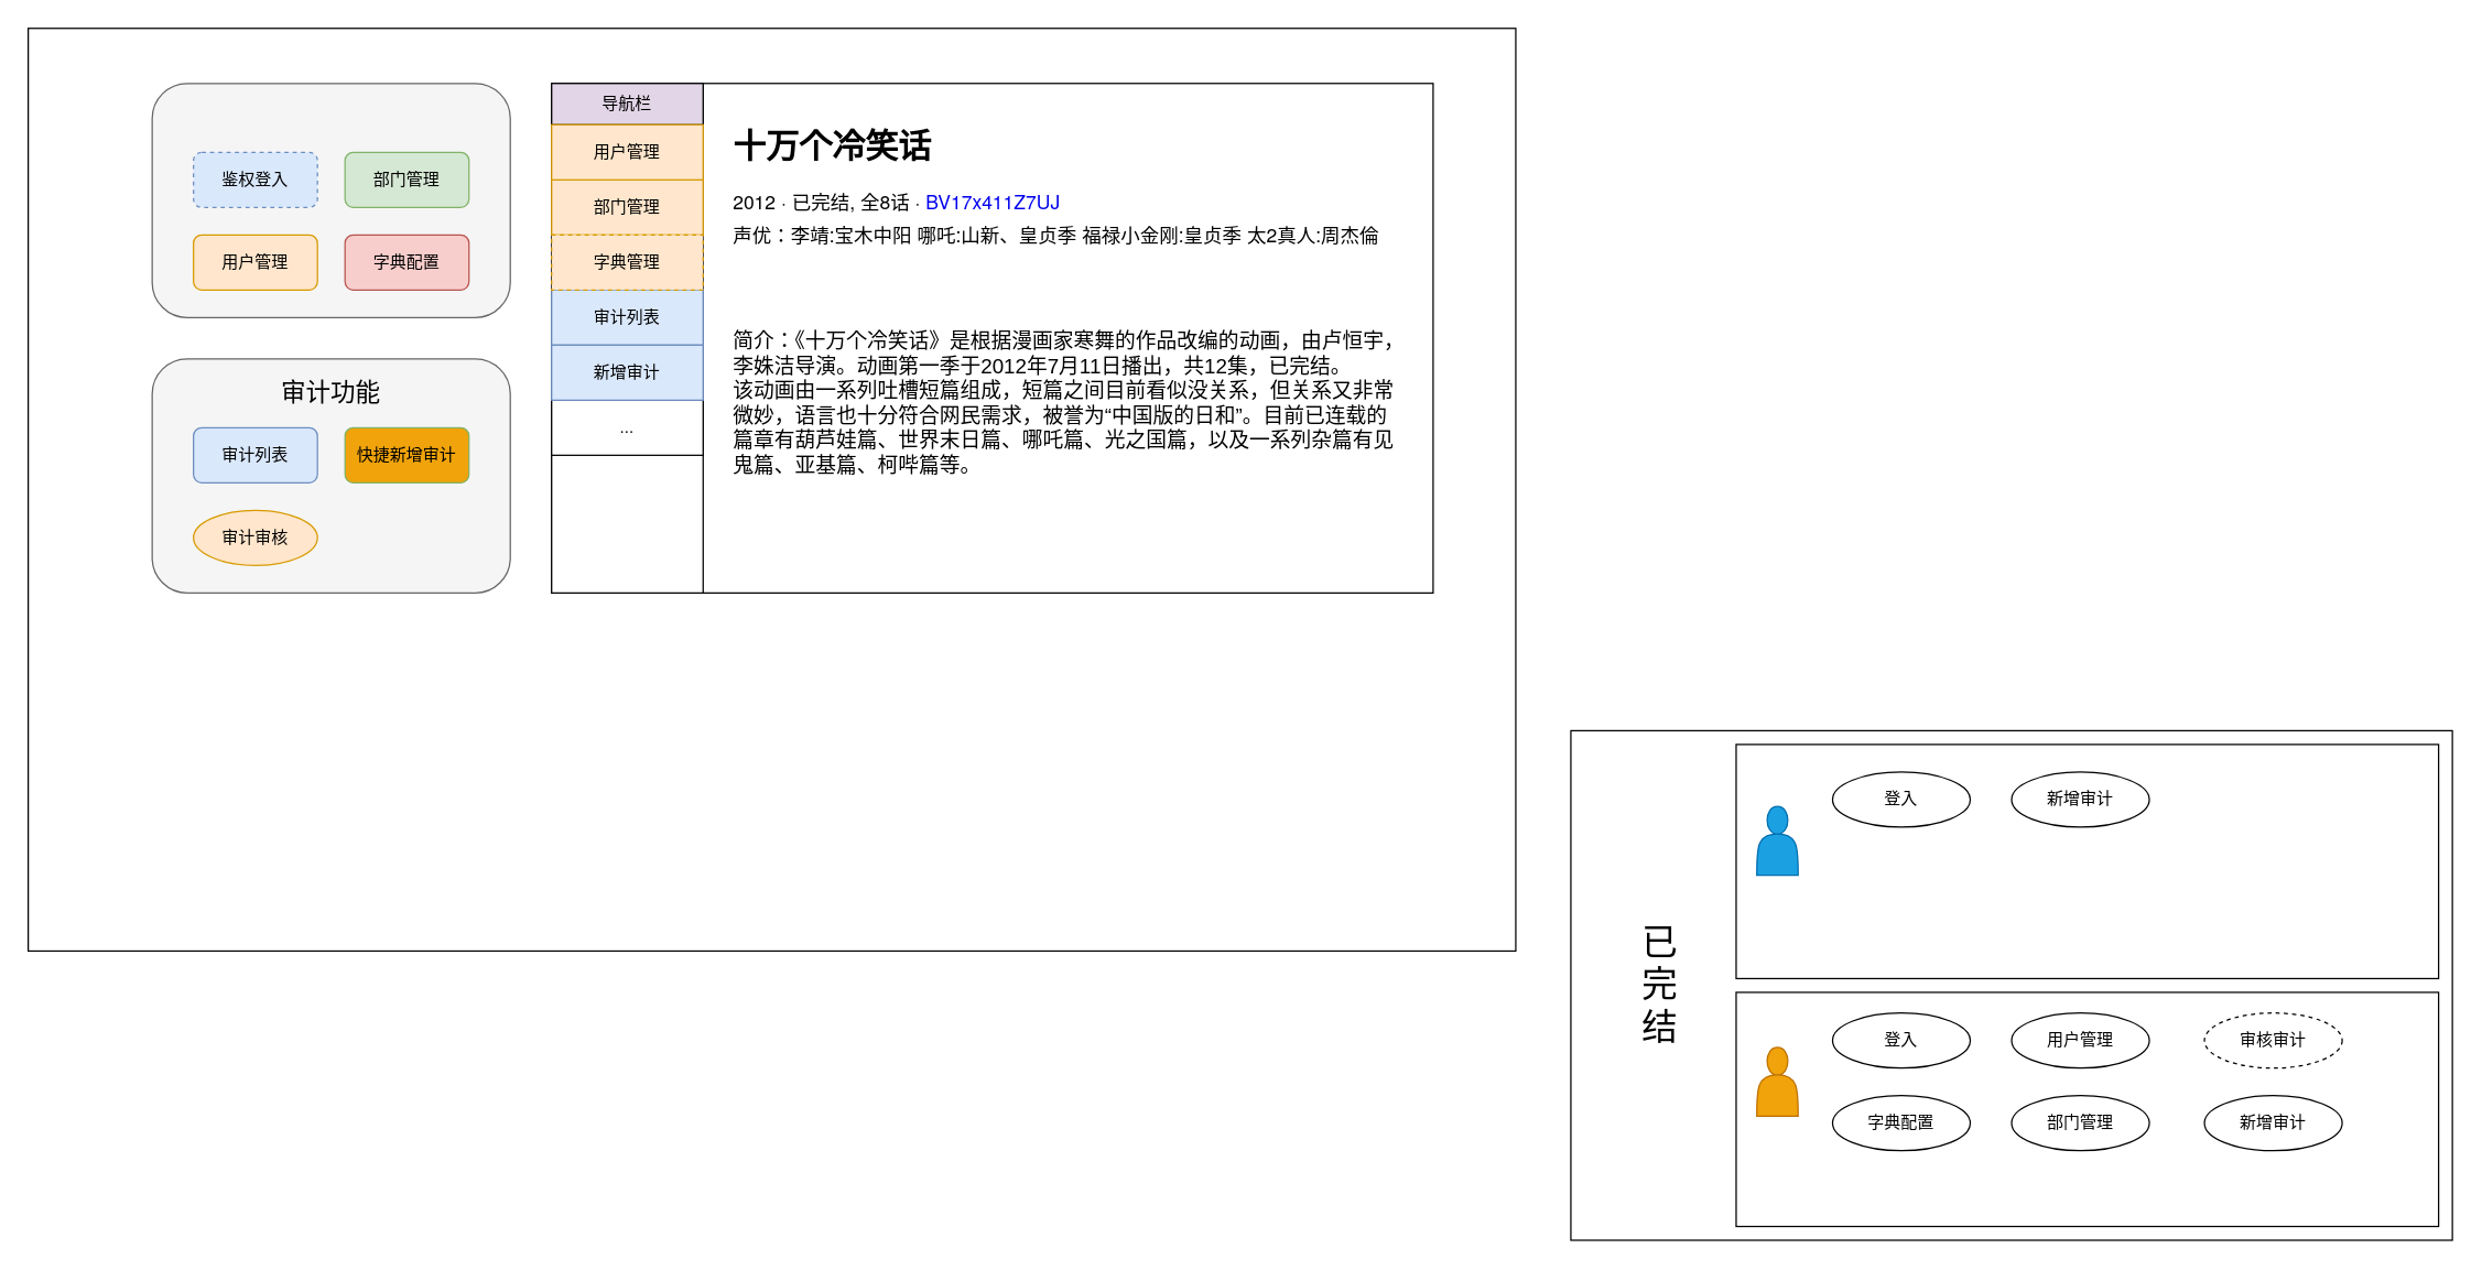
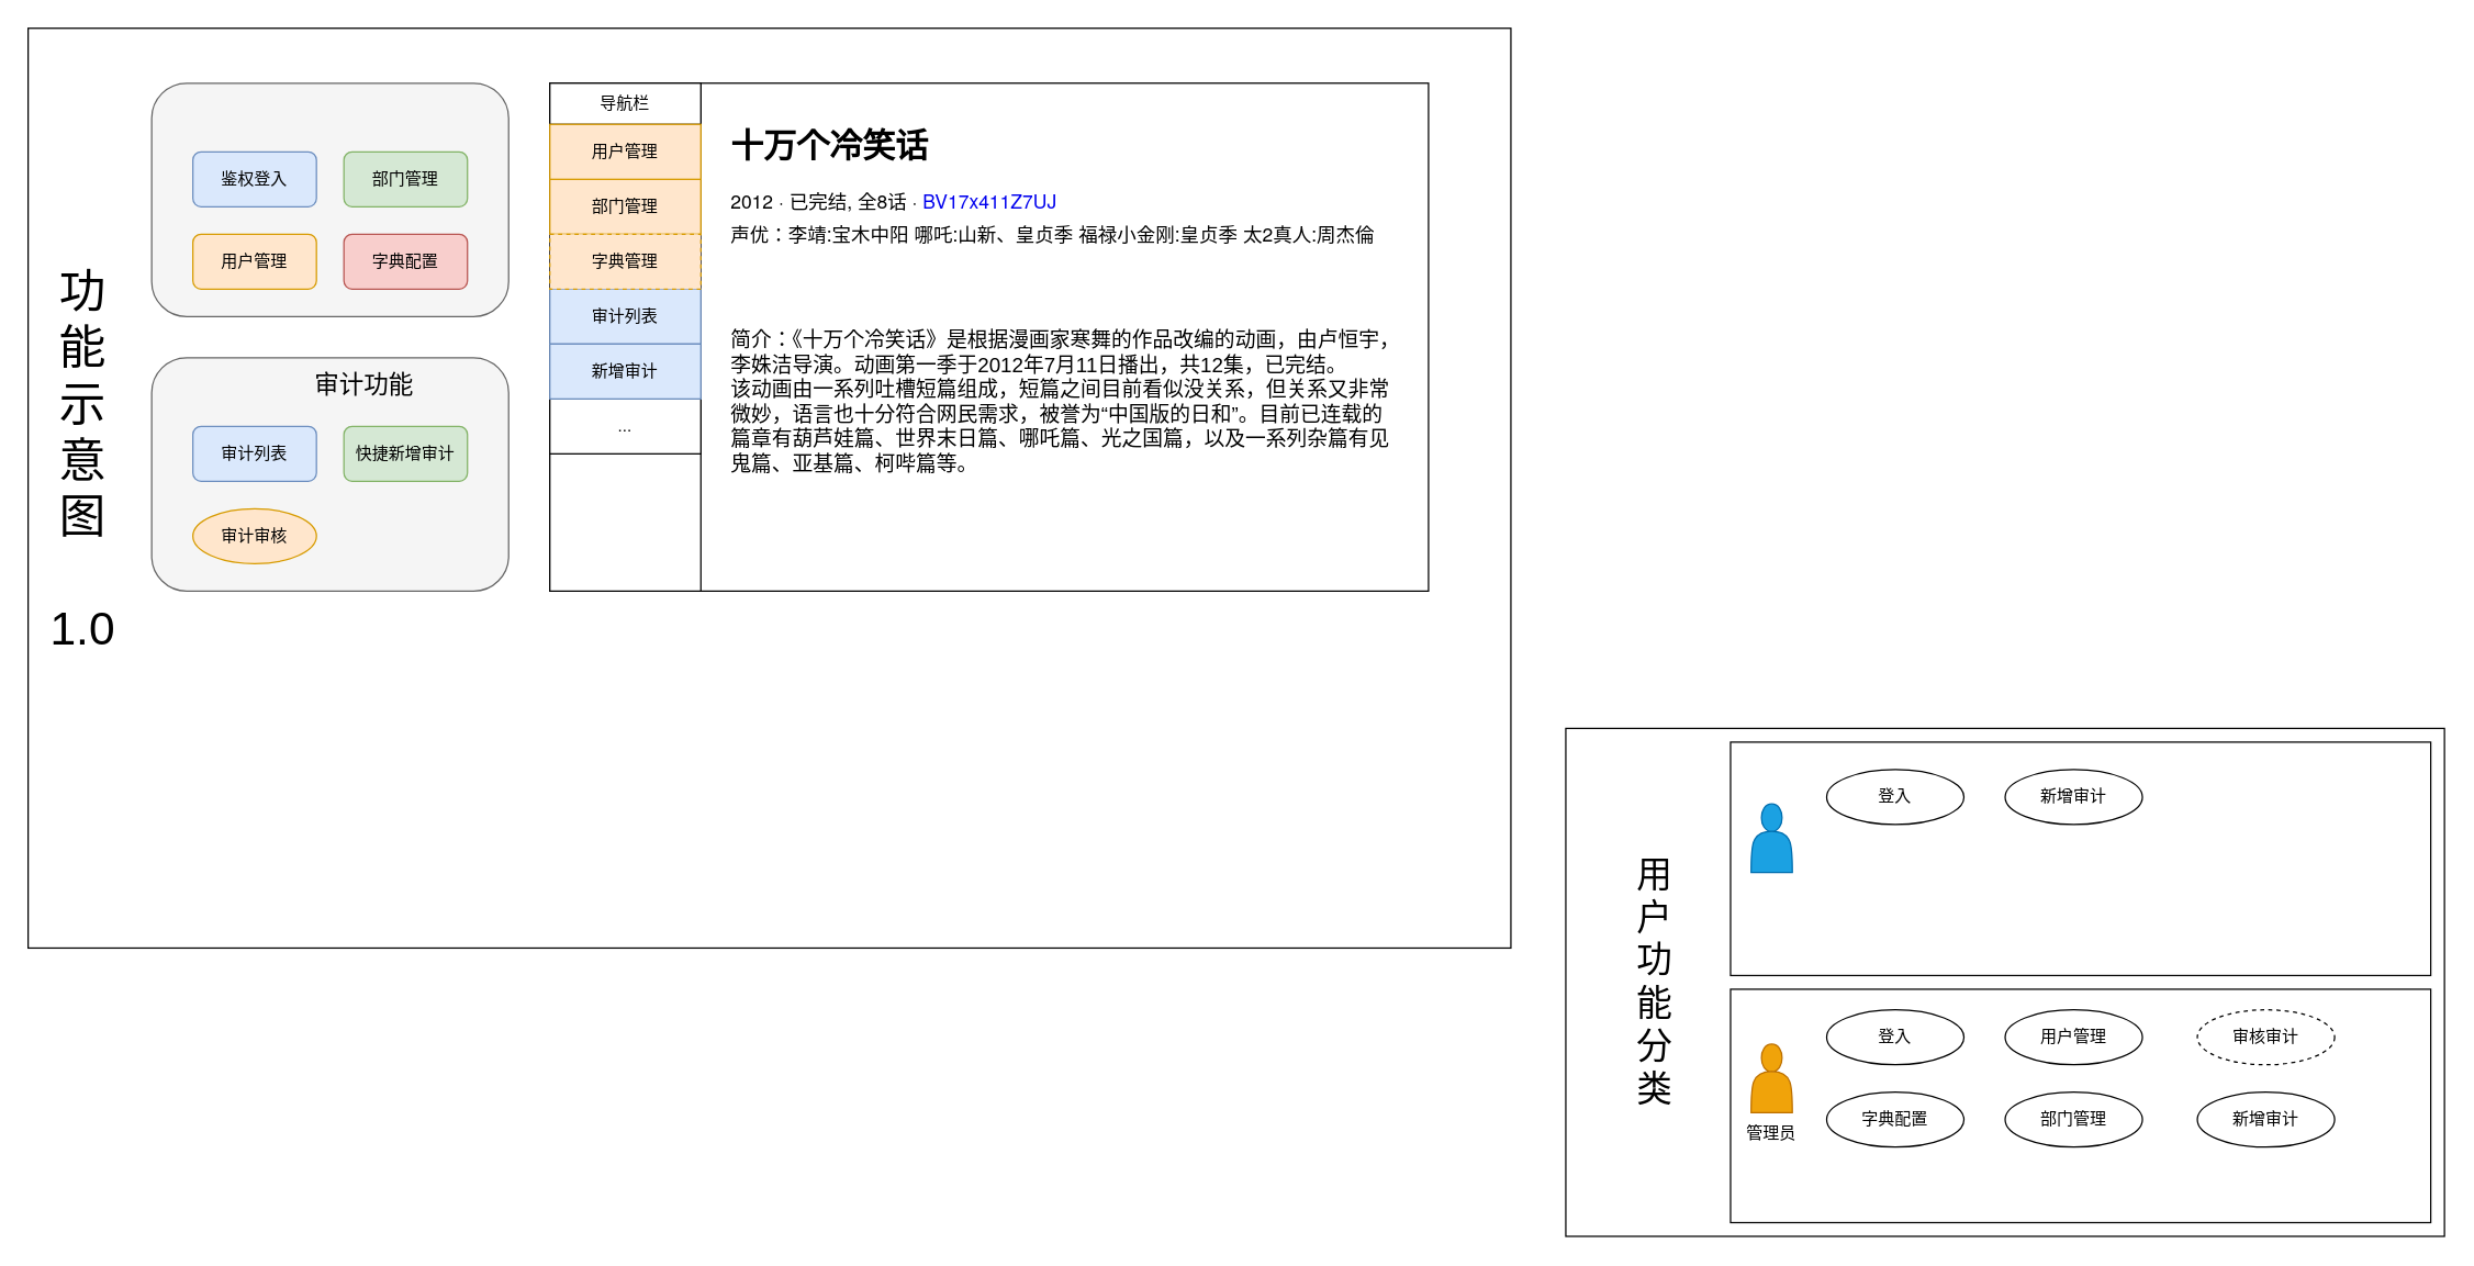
- <mxCell id="16" value="导航栏" style="rounded=0;whiteSpace=wrap;html=1;fillColor=#e1d5e7;" vertex="1" parent="1"><mxGeometry x="400" y="60" width="110" height="30" as="geometry" /></mxCell>
+ <mxCell id="16" value="导航栏" style="rounded=0;whiteSpace=wrap;html=1;" vertex="1" parent="1"><mxGeometry x="400" y="60" width="110" height="30" as="geometry" /></mxCell>
- <mxCell id="5" value="鉴权登入" style="rounded=1;whiteSpace=wrap;html=1;fillColor=#dae8fc;strokeColor=#6c8ebf;dashed=1;" vertex="1" parent="1"><mxGeometry x="140" y="110" width="90" height="40" as="geometry" /></mxCell>
+ <mxCell id="5" value="鉴权登入" style="rounded=1;whiteSpace=wrap;html=1;fillColor=#dae8fc;strokeColor=#6c8ebf;" vertex="1" parent="1"><mxGeometry x="140" y="110" width="90" height="40" as="geometry" /></mxCell>
- <mxCell id="13" value="&lt;font style=&quot;font-size: 18px;&quot;&gt;审计功能&lt;/font&gt;" style="text;html=1;align=center;verticalAlign=middle;whiteSpace=wrap;rounded=0;" vertex="1" parent="1"><mxGeometry x="195" y="270" width="90" height="30" as="geometry" /></mxCell>
+ <mxCell id="13" value="&lt;font style=&quot;font-size: 18px;&quot;&gt;审计功能&lt;/font&gt;" style="text;html=1;align=center;verticalAlign=middle;whiteSpace=wrap;rounded=0;" vertex="1" parent="1"><mxGeometry x="220" y="265" width="90" height="30" as="geometry" /></mxCell>
- <mxCell id="11" value="快捷新增审计" style="rounded=1;whiteSpace=wrap;html=1;fillColor=#f0a30a;strokeColor=#82b366;" vertex="1" parent="1"><mxGeometry x="250" y="310" width="90" height="40" as="geometry" /></mxCell>
+ <mxCell id="11" value="快捷新增审计" style="rounded=1;whiteSpace=wrap;html=1;fillColor=#d5e8d4;strokeColor=#82b366;" vertex="1" parent="1"><mxGeometry x="250" y="310" width="90" height="40" as="geometry" /></mxCell>
+ <mxCell id="3" value="&lt;font style=&quot;font-size: 34px;&quot;&gt;功能示意图&lt;/font&gt;&lt;div&gt;&lt;font style=&quot;font-size: 34px;&quot;&gt;&lt;br&gt;&lt;/font&gt;&lt;/div&gt;&lt;div&gt;&lt;font style=&quot;font-size: 34px;&quot;&gt;1.0&lt;/font&gt;&lt;/div&gt;&lt;div&gt;&lt;font style=&quot;font-size: 34px;&quot;&gt;&lt;br&gt;&lt;/font&gt;&lt;/div&gt;" style="text;html=1;align=center;verticalAlign=middle;whiteSpace=wrap;rounded=0;" vertex="1" parent="1"><mxGeometry x="30" y="195" width="60" height="320" as="geometry" /></mxCell>
- <mxCell id="37" value="&lt;font style=&quot;font-size: 26px;&quot;&gt;已完结&lt;/font&gt;" style="text;html=1;align=center;verticalAlign=middle;whiteSpace=wrap;rounded=0;" vertex="1" parent="1"><mxGeometry x="1180" y="565" width="50" height="300" as="geometry" /></mxCell>
+ <mxCell id="37" value="&lt;font style=&quot;font-size: 26px;&quot;&gt;用户功能分类&lt;/font&gt;" style="text;html=1;align=center;verticalAlign=middle;whiteSpace=wrap;rounded=0;" vertex="1" parent="1"><mxGeometry x="1180" y="565" width="50" height="300" as="geometry" /></mxCell>
+ <mxCell id="36" value="管理员" style="text;html=1;align=center;verticalAlign=middle;whiteSpace=wrap;rounded=0;" vertex="1" parent="1"><mxGeometry x="1260" y="810" width="60" height="30" as="geometry" /></mxCell>
